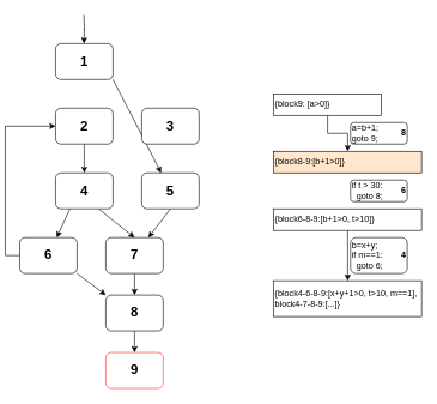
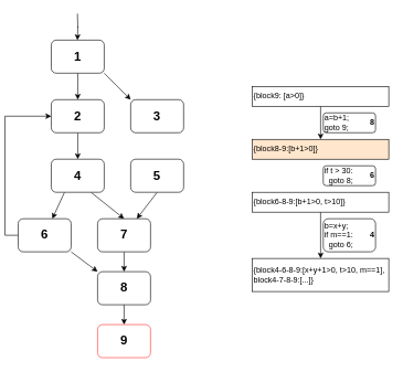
+ <mxCell id="5" style="edgeStyle=orthogonalEdgeStyle;rounded=0;orthogonalLoop=1;jettySize=auto;html=1;exitX=0.5;exitY=1;exitDx=0;exitDy=0;strokeColor=#000000;fontStyle=1;fontSize=19;" edge="1" parent="1" source="7" target="9"><mxGeometry relative="1" as="geometry" /></mxCell>
- <mxCell id="26" value="&lt;div&gt;&lt;span style=&quot;background-color: transparent; color: light-dark(rgb(0, 0, 0), rgb(255, 255, 255));&quot;&gt;{block9: [a&amp;gt;0]}&lt;/span&gt;&lt;/div&gt;" style="rounded=0;whiteSpace=wrap;html=1;align=left;" vertex="1" parent="1"><mxGeometry x="374" y="130" width="150" height="30" as="geometry" /></mxCell>
+ <mxCell id="26" value="&lt;div&gt;&lt;span style=&quot;background-color: transparent; color: light-dark(rgb(0, 0, 0), rgb(255, 255, 255));&quot;&gt;{block9: [a&amp;gt;0]}&lt;/span&gt;&lt;/div&gt;" style="rounded=0;whiteSpace=wrap;html=1;align=left;" vertex="1" parent="1"><mxGeometry x="374" y="130" width="206" height="30" as="geometry" /></mxCell>
- <mxCell id="6" style="rounded=0;orthogonalLoop=1;jettySize=auto;html=1;exitX=1;exitY=1;exitDx=0;exitDy=0;fontStyle=1;fontSize=19;strokeColor=#000000;" edge="1" parent="1" source="7" target="18"><mxGeometry relative="1" as="geometry" /></mxCell>
+ <mxCell id="6" style="rounded=0;orthogonalLoop=1;jettySize=auto;html=1;exitX=1;exitY=1;exitDx=0;exitDy=0;entryX=0;entryY=0;entryDx=0;entryDy=0;fontStyle=1;fontSize=19;strokeColor=#000000;" edge="1" parent="1" source="7" target="16"><mxGeometry relative="1" as="geometry" /></mxCell>
